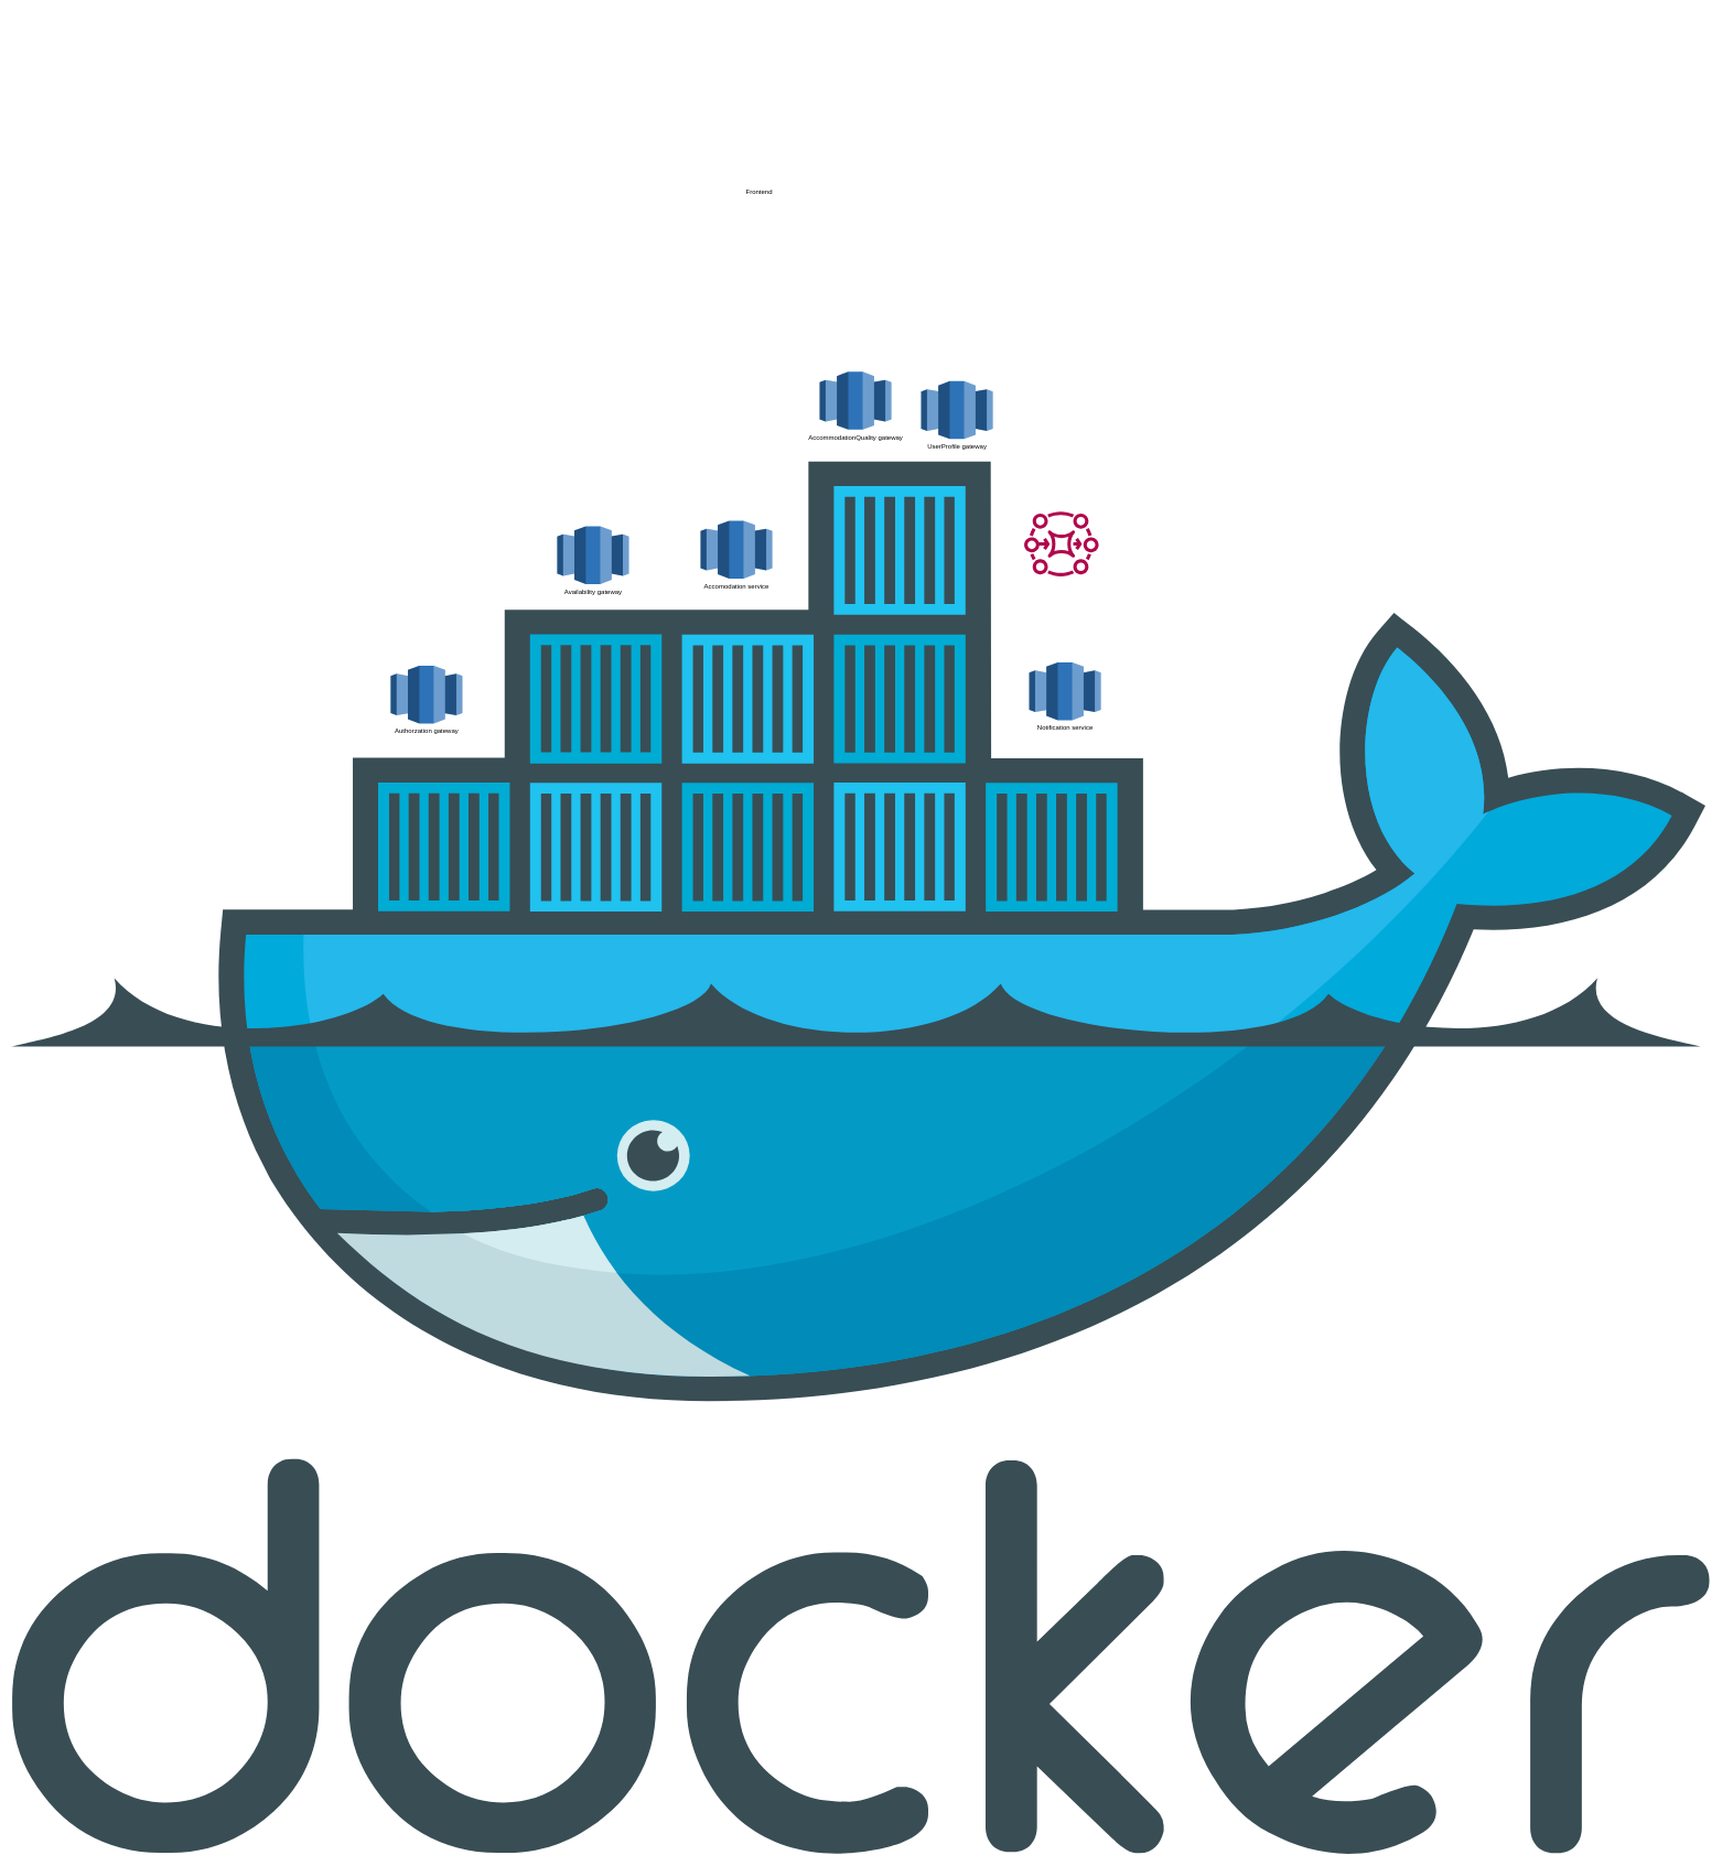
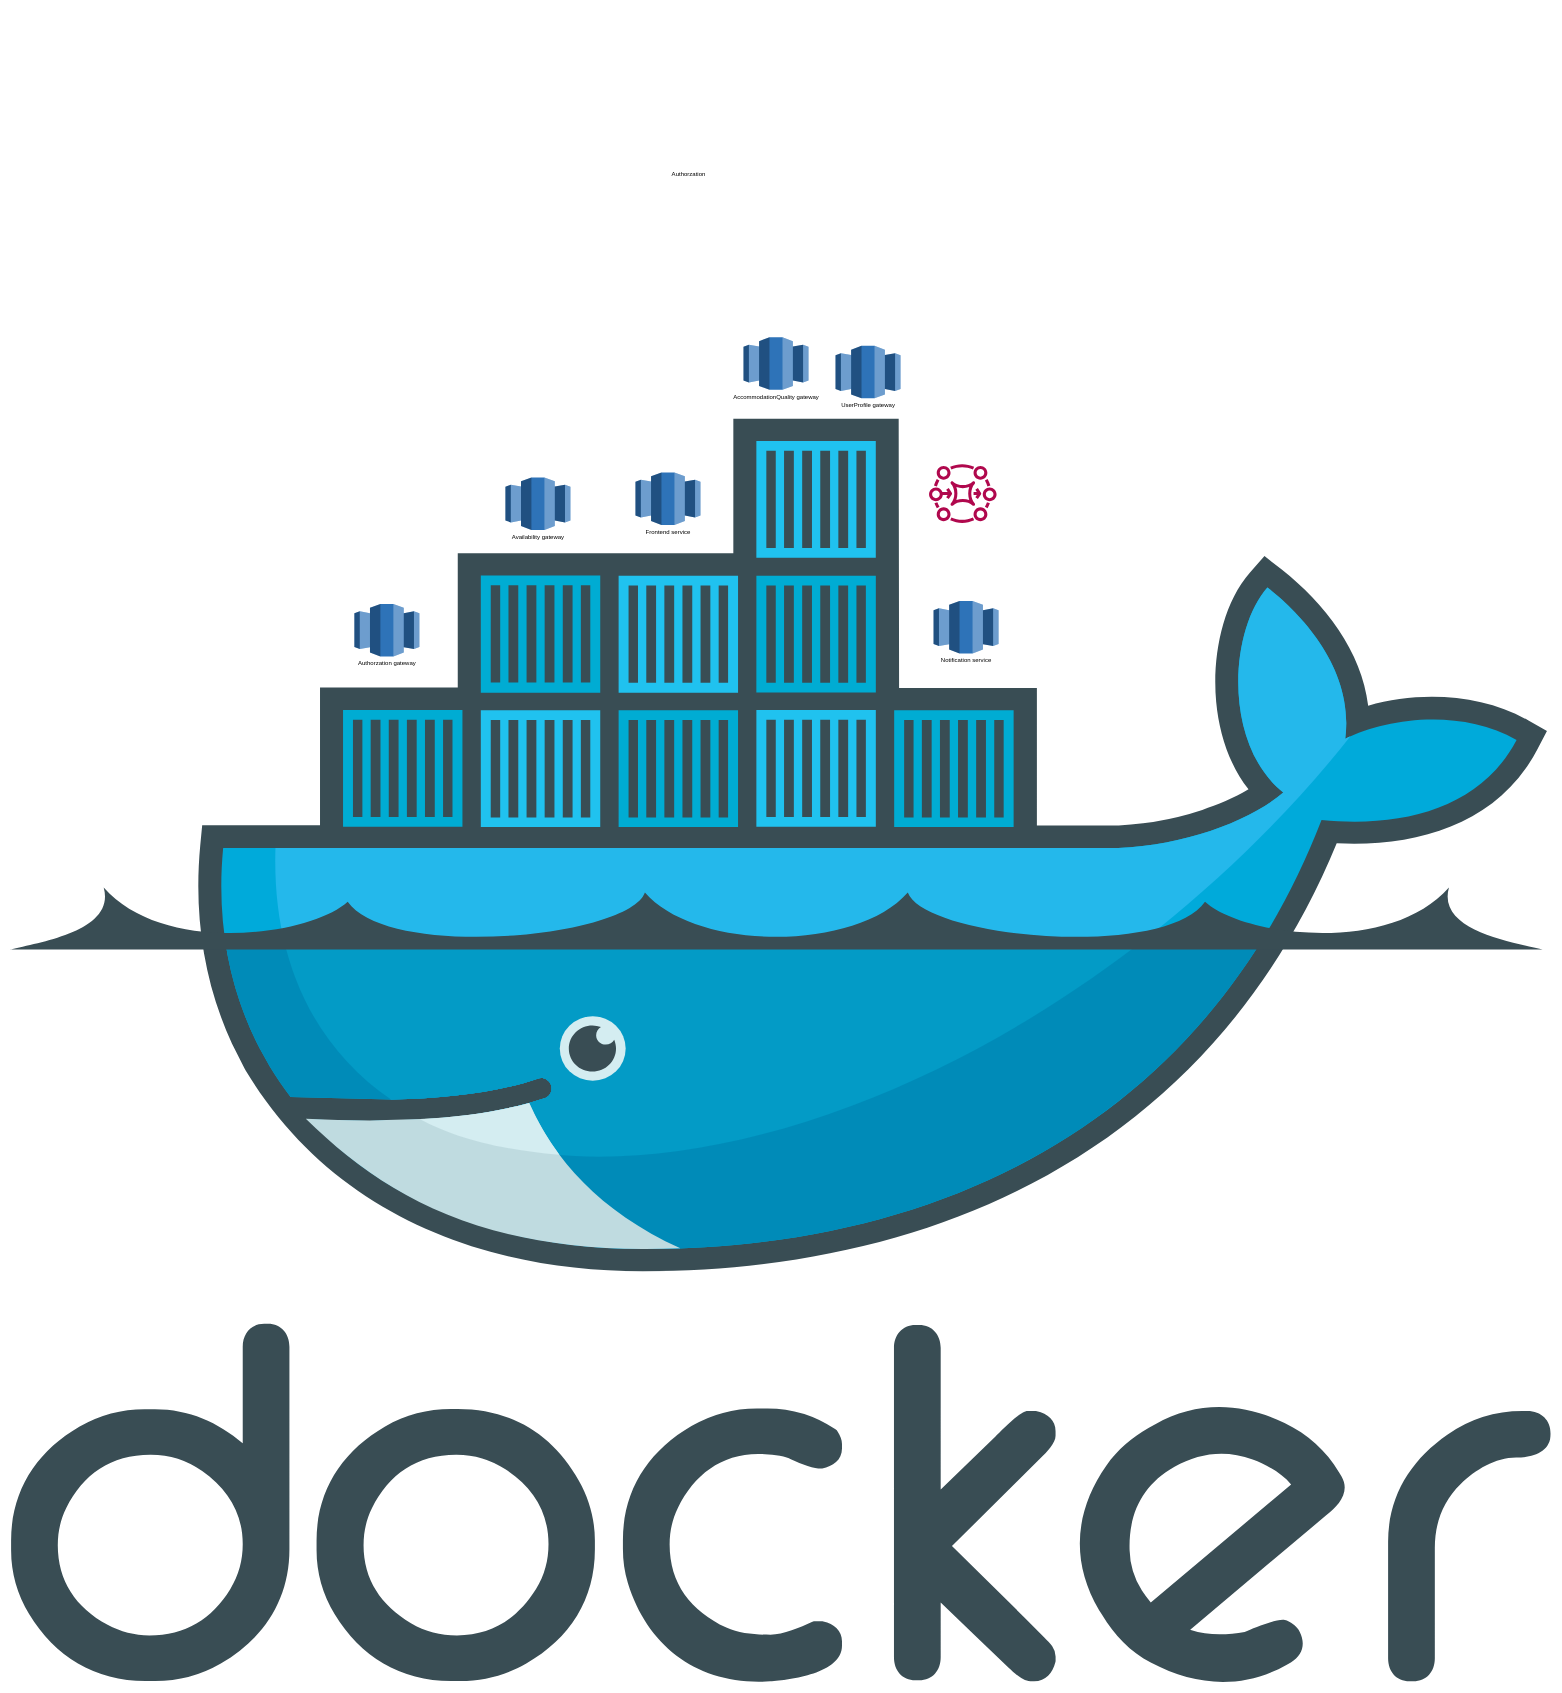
- <mxCell id="2" value="Frontend&lt;br&gt;" style="shape=image;html=1;verticalAlign=top;verticalLabelPosition=bottom;labelBackgroundColor=none;imageAspect=0;aspect=fixed;image=https://cdn1.iconfinder.com/data/icons/unicons-line-vol-5/24/react-128.png" vertex="1" parent="1"><mxGeometry x="1219" y="20" width="314" height="314" as="geometry" /></mxCell>
+ <mxCell id="2" value="Authorzation&lt;br&gt;" style="shape=image;html=1;verticalAlign=top;verticalLabelPosition=bottom;labelBackgroundColor=none;imageAspect=0;aspect=fixed;image=https://cdn1.iconfinder.com/data/icons/unicons-line-vol-5/24/react-128.png" vertex="1" parent="1"><mxGeometry x="1219" y="20" width="314" height="314" as="geometry" /></mxCell>
- <mxCell id="16" value="Accomodation service" style="outlineConnect=0;dashed=0;verticalLabelPosition=bottom;verticalAlign=top;align=center;html=1;shape=mxgraph.aws3.redshift;fillColor=#2E73B8;gradientColor=none;" vertex="1" parent="15"><mxGeometry y="22.0" width="130" height="105" as="geometry" /></mxCell>
+ <mxCell id="16" value="Frontend service" style="outlineConnect=0;dashed=0;verticalLabelPosition=bottom;verticalAlign=top;align=center;html=1;shape=mxgraph.aws3.redshift;fillColor=#2E73B8;gradientColor=none;" vertex="1" parent="15"><mxGeometry y="22.0" width="130" height="105" as="geometry" /></mxCell>
